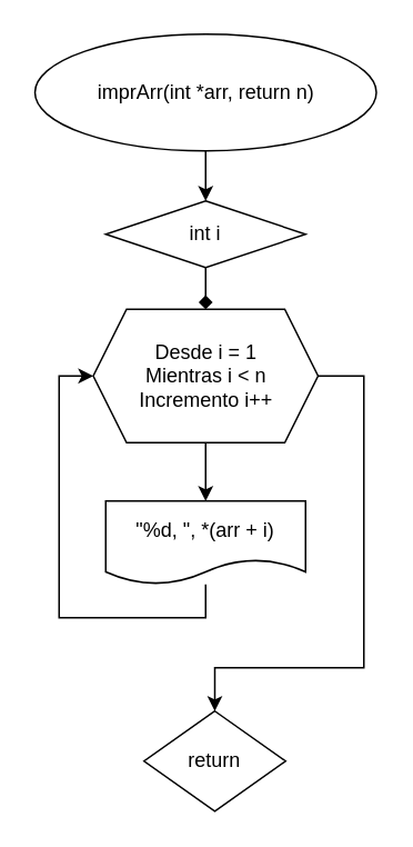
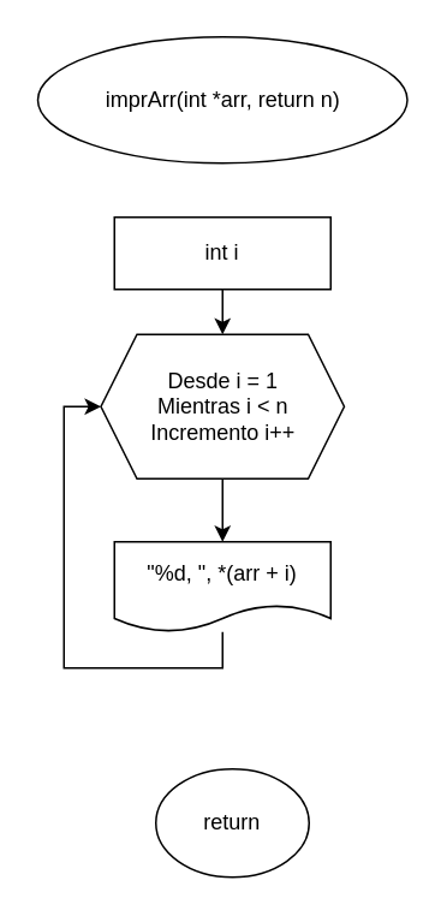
- <mxCell id="2" style="edgeStyle=orthogonalEdgeStyle;rounded=0;orthogonalLoop=1;jettySize=auto;html=1;entryX=0.5;entryY=0;entryDx=0;entryDy=0;" edge="1" parent="1" source="3" target="5"><mxGeometry relative="1" as="geometry" /></mxCell>
- <mxCell id="5" value="int i" style="rhombus;whiteSpace=wrap;html=1;" vertex="1" parent="1"><mxGeometry x="63" y="120" width="120" height="40" as="geometry" /></mxCell>
+ <mxCell id="5" value="int i" style="rounded=0;whiteSpace=wrap;html=1;" vertex="1" parent="1"><mxGeometry x="63" y="120" width="120" height="40" as="geometry" /></mxCell>
- <mxCell id="4" style="edgeStyle=orthogonalEdgeStyle;rounded=0;orthogonalLoop=1;jettySize=auto;html=1;entryX=0.5;entryY=0;entryDx=0;entryDy=0;endArrow=diamond;" edge="1" parent="1" source="5" target="8"><mxGeometry relative="1" as="geometry" /></mxCell>
+ <mxCell id="4" style="edgeStyle=orthogonalEdgeStyle;rounded=0;orthogonalLoop=1;jettySize=auto;html=1;entryX=0.5;entryY=0;entryDx=0;entryDy=0;" edge="1" parent="1" source="5" target="8"><mxGeometry relative="1" as="geometry" /></mxCell>
- <mxCell id="6" style="edgeStyle=orthogonalEdgeStyle;rounded=0;orthogonalLoop=1;jettySize=auto;html=1;entryX=0.5;entryY=0;entryDx=0;entryDy=0;" edge="1" parent="1" source="8" target="9"><mxGeometry relative="1" as="geometry"><Array as="points"><mxPoint x="218" y="225" /><mxPoint x="218" y="400" /><mxPoint x="128" y="400" /></Array></mxGeometry></mxCell>
- <mxCell id="9" value="return" style="rhombus;whiteSpace=wrap;html=1;" vertex="1" parent="1"><mxGeometry x="86" y="426" width="85" height="60" as="geometry" /></mxCell>
+ <mxCell id="9" value="return" style="ellipse;whiteSpace=wrap;html=1;" vertex="1" parent="1"><mxGeometry x="86" y="426" width="85" height="60" as="geometry" /></mxCell>
